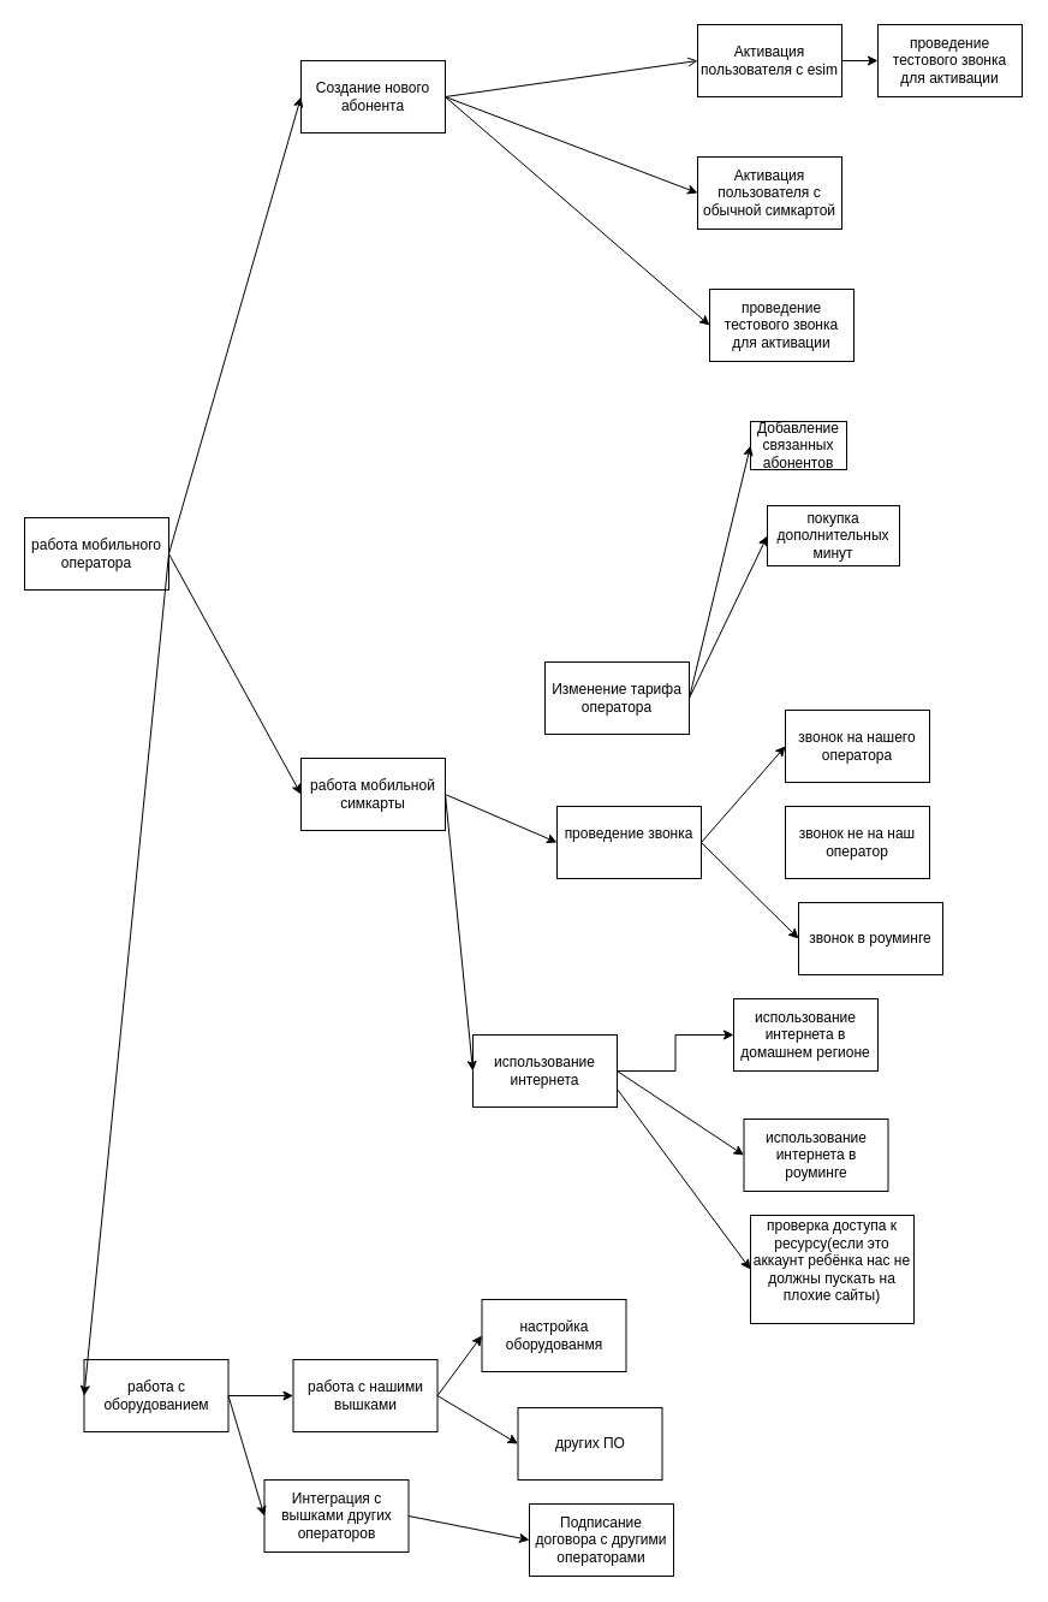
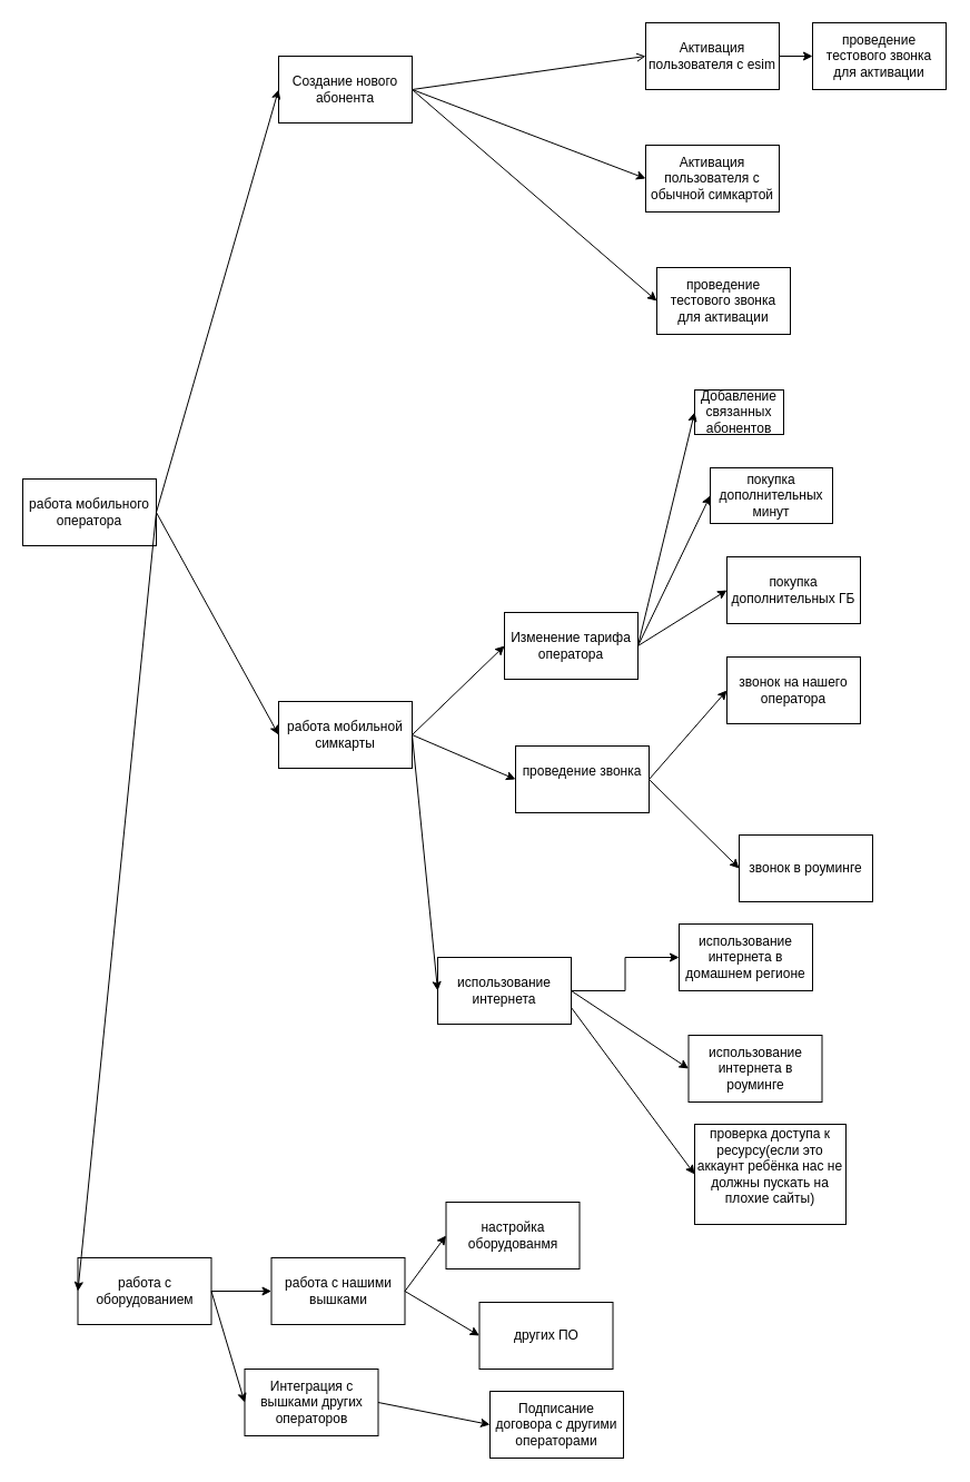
+ <mxCell id="30" value="покупка дополнительных ГБ" style="rounded=0;whiteSpace=wrap;html=1;" vertex="1" parent="1"><mxGeometry x="653" y="500" width="120" height="60" as="geometry" /></mxCell>
+ <mxCell id="31" value="" style="endArrow=classic;html=1;rounded=0;entryX=0;entryY=0.5;entryDx=0;entryDy=0;exitX=1;exitY=0.5;exitDx=0;exitDy=0;" edge="1" parent="1" source="3" target="30"><mxGeometry width="50" height="50" relative="1" as="geometry"><mxPoint x="593" y="590" as="sourcePoint" /><mxPoint x="643" y="540" as="targetPoint" /></mxGeometry></mxCell>
+ <mxCell id="18" value="" style="endArrow=classic;html=1;rounded=0;exitX=1;exitY=0.5;exitDx=0;exitDy=0;entryX=0;entryY=0.5;entryDx=0;entryDy=0;" edge="1" parent="1" source="16" target="3"><mxGeometry width="50" height="50" relative="1" as="geometry"><mxPoint x="413" y="600" as="sourcePoint" /><mxPoint x="463" y="550" as="targetPoint" /></mxGeometry></mxCell>
- <mxCell id="23" value="звонок не на наш оператор" style="rounded=0;whiteSpace=wrap;html=1;" vertex="1" parent="1"><mxGeometry x="653" y="670" width="120" height="60" as="geometry" /></mxCell>
